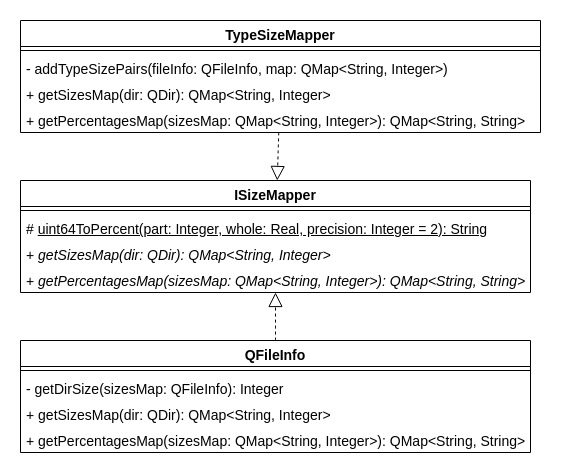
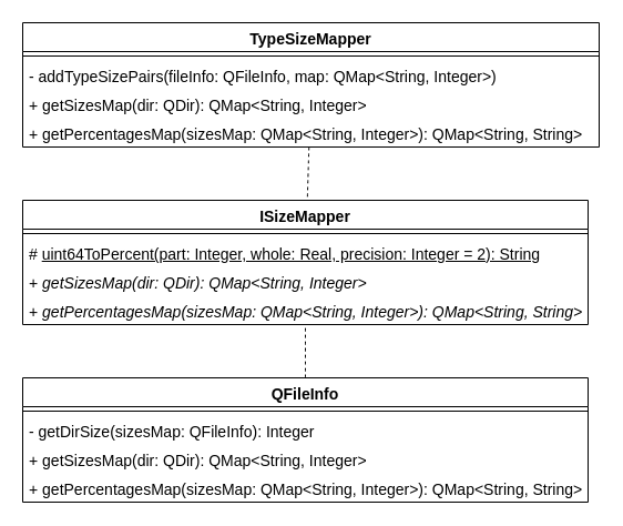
- <mxCell id="18" value="" style="endArrow=block;dashed=1;endFill=0;endSize=12;html=1;rounded=0;fontSize=12;curved=1;" edge="1" parent="1" source="13" target="2"><mxGeometry width="160" relative="1" as="geometry"><mxPoint x="380" y="250" as="sourcePoint" /><mxPoint x="640" y="220" as="targetPoint" /></mxGeometry></mxCell>
+ <mxCell id="18" value="" style="endArrow=none;dashed=1;endFill=0;endSize=12;html=1;rounded=0;fontSize=12;curved=1;" edge="1" parent="1" source="13" target="2"><mxGeometry width="160" relative="1" as="geometry"><mxPoint x="380" y="250" as="sourcePoint" /><mxPoint x="640" y="220" as="targetPoint" /></mxGeometry></mxCell>
- <mxCell id="12" value="" style="endArrow=block;dashed=1;endFill=0;endSize=12;html=1;rounded=0;fontSize=12;curved=1;" edge="1" parent="1" source="7" target="2"><mxGeometry width="160" relative="1" as="geometry"><mxPoint x="380" y="450" as="sourcePoint" /><mxPoint x="540" y="450" as="targetPoint" /></mxGeometry></mxCell>
+ <mxCell id="12" value="" style="endArrow=none;dashed=1;endFill=0;endSize=12;html=1;rounded=0;fontSize=12;curved=1;" edge="1" parent="1" source="7" target="2"><mxGeometry width="160" relative="1" as="geometry"><mxPoint x="380" y="450" as="sourcePoint" /><mxPoint x="540" y="450" as="targetPoint" /></mxGeometry></mxCell>
